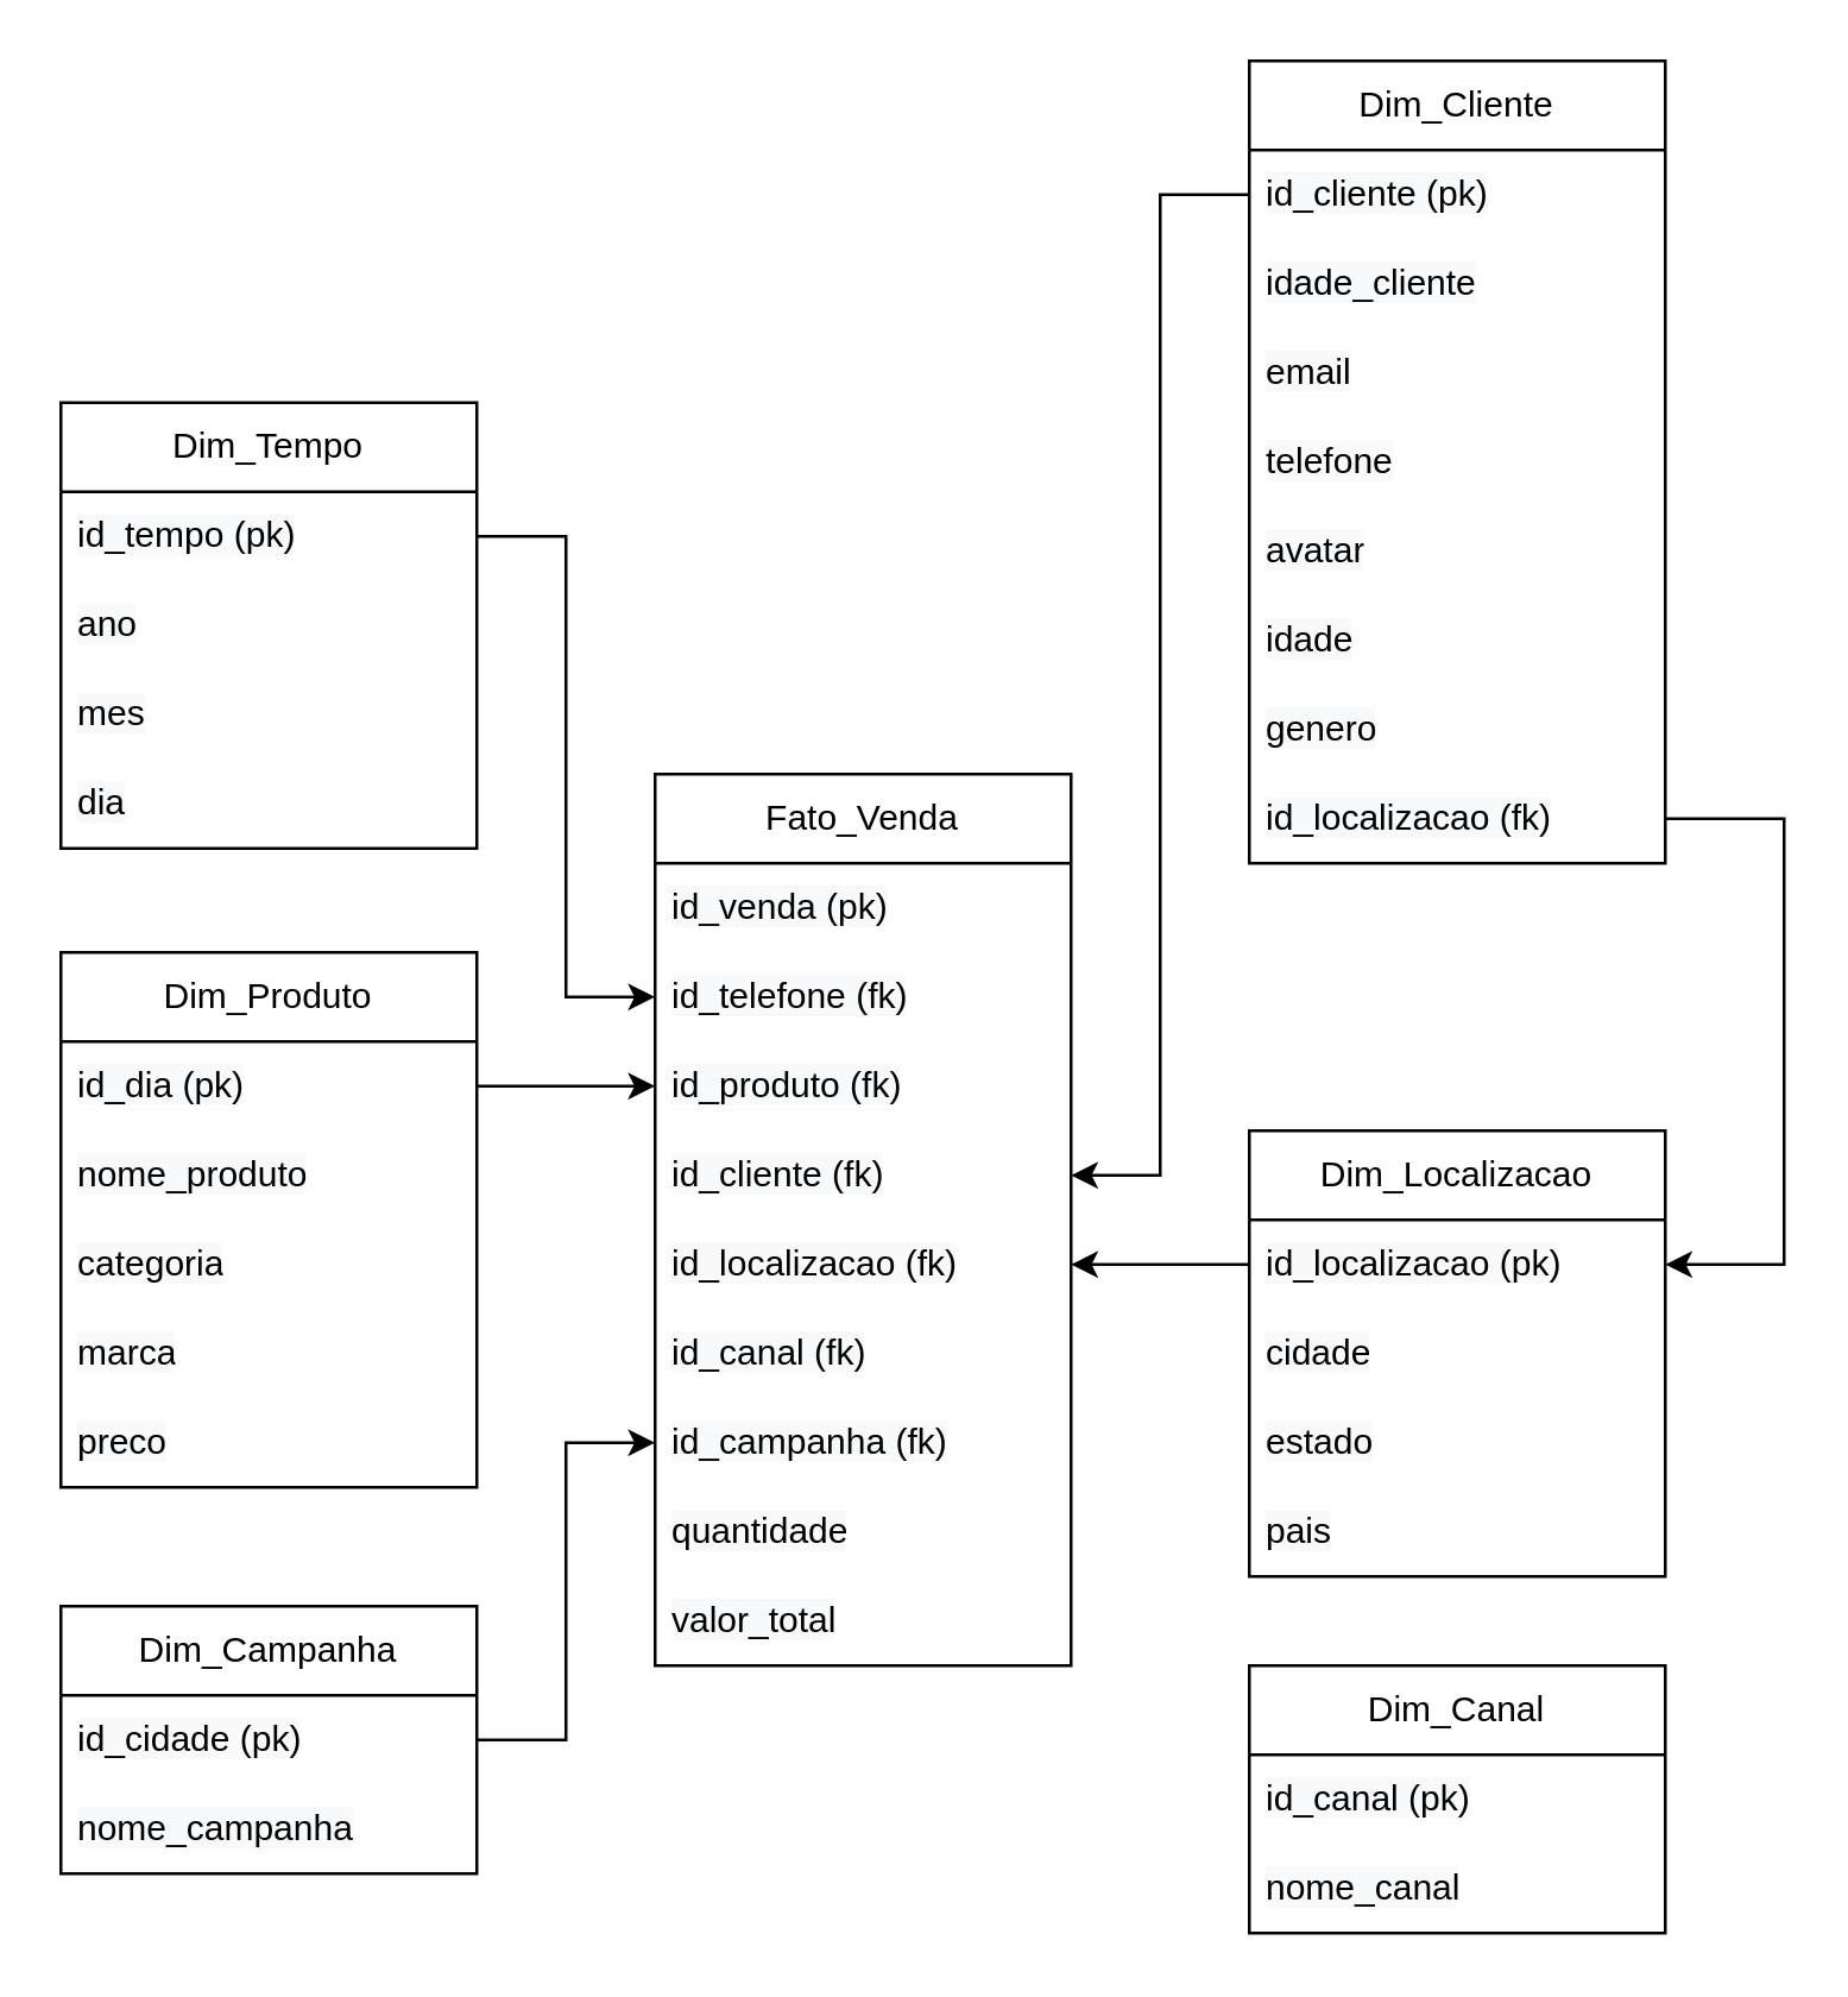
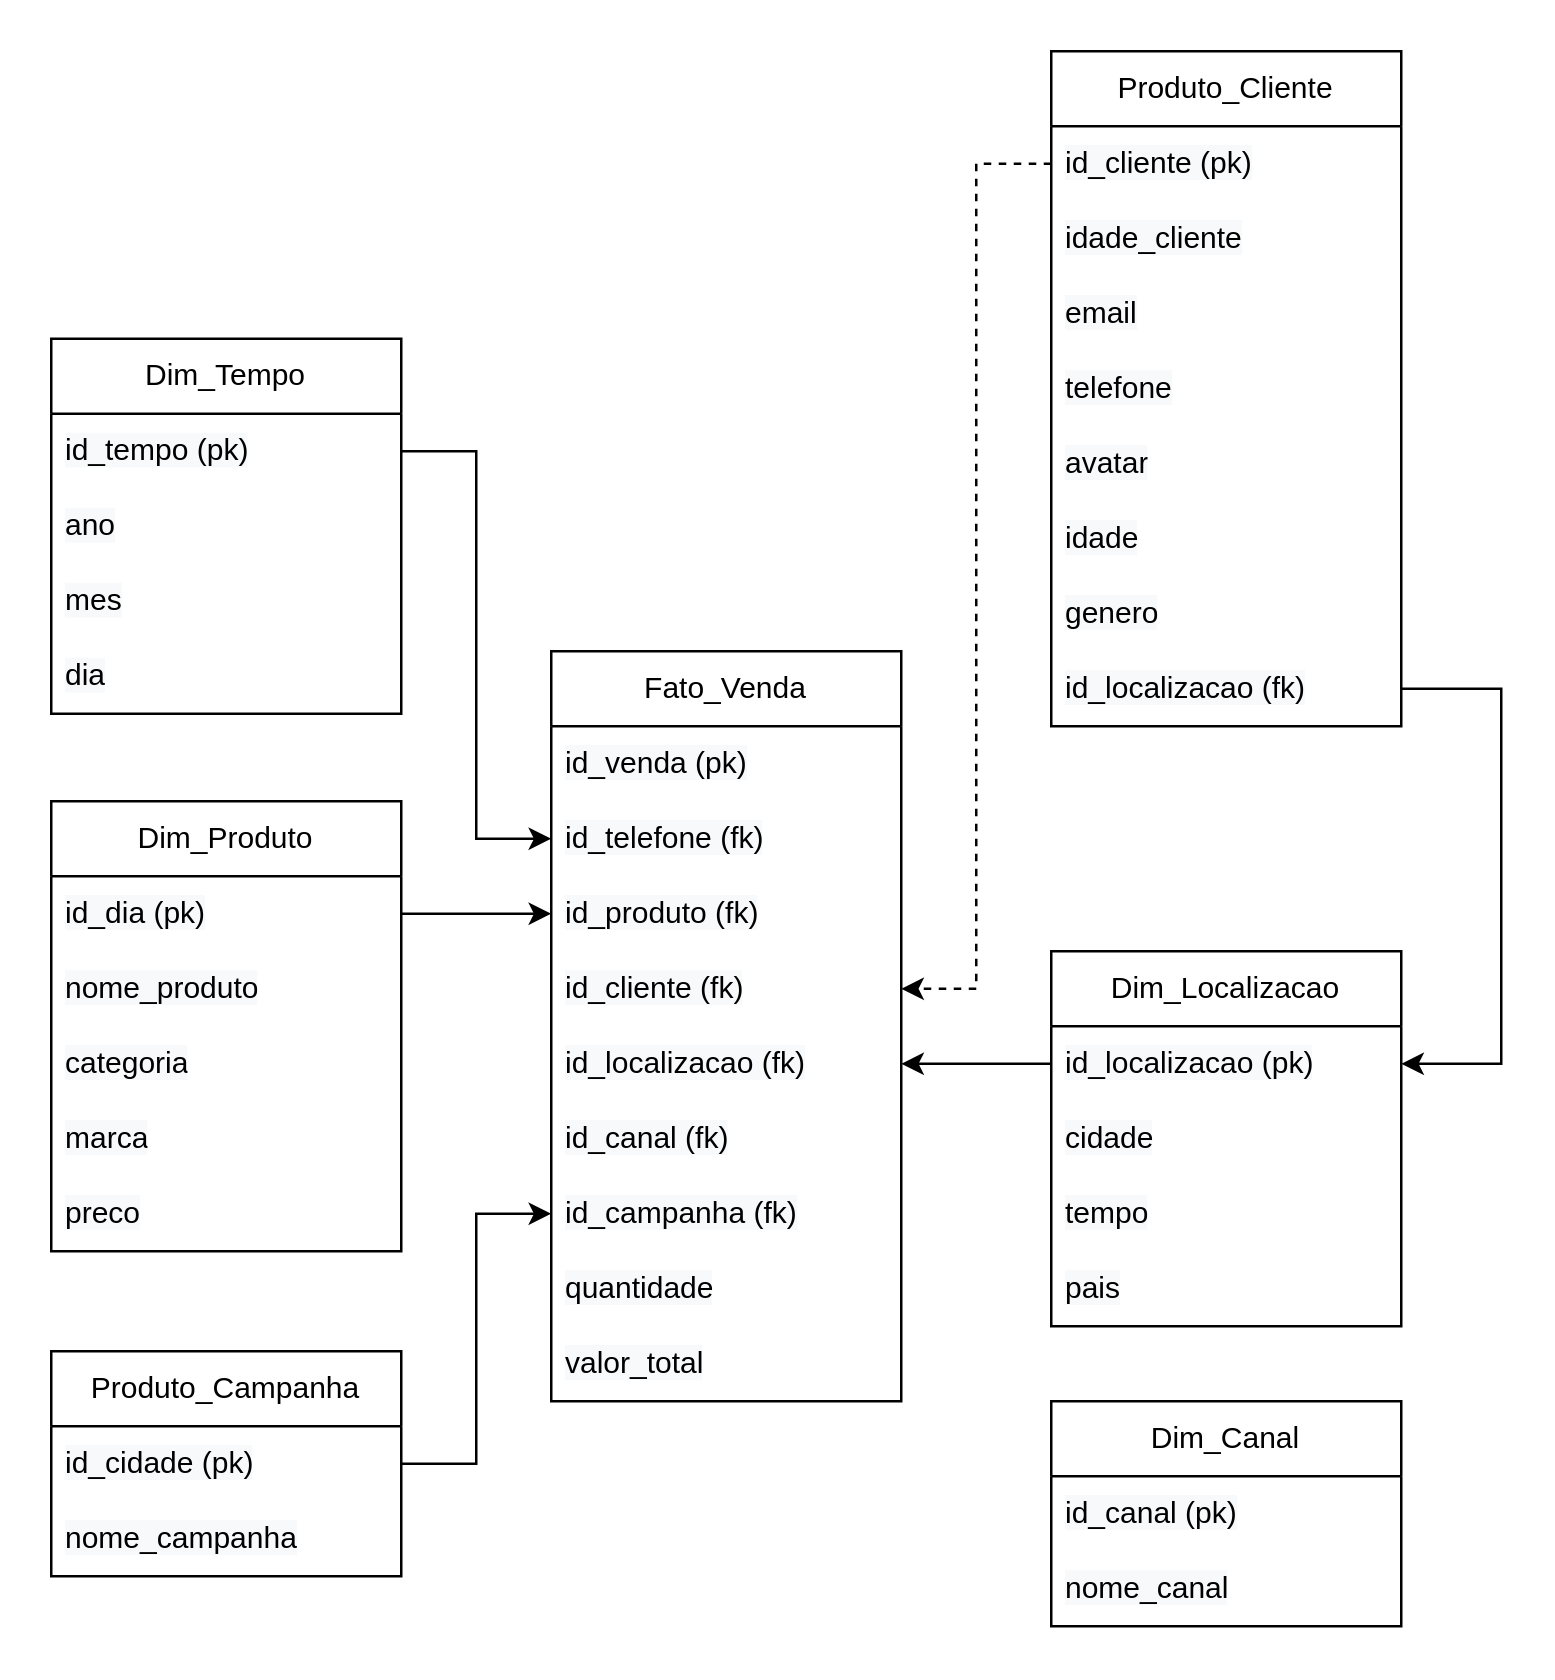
- <mxCell id="19" value="Dim_Cliente" style="swimlane;fontStyle=0;childLayout=stackLayout;horizontal=1;startSize=30;horizontalStack=0;resizeParent=1;resizeParentMax=0;resizeLast=0;collapsible=1;marginBottom=0;whiteSpace=wrap;html=1;" parent="1" vertex="1"><mxGeometry x="420" y="20" width="140" height="270" as="geometry" /></mxCell>
+ <mxCell id="19" value="Produto_Cliente" style="swimlane;fontStyle=0;childLayout=stackLayout;horizontal=1;startSize=30;horizontalStack=0;resizeParent=1;resizeParentMax=0;resizeLast=0;collapsible=1;marginBottom=0;whiteSpace=wrap;html=1;" parent="1" vertex="1"><mxGeometry x="420" y="20" width="140" height="270" as="geometry" /></mxCell>
- <mxCell id="45" style="edgeStyle=elbowEdgeStyle;rounded=0;orthogonalLoop=1;jettySize=auto;html=1;entryX=1;entryY=0.5;entryDx=0;entryDy=0;" parent="1" source="20" target="6" edge="1"><mxGeometry relative="1" as="geometry" /></mxCell>
+ <mxCell id="45" style="edgeStyle=elbowEdgeStyle;rounded=0;orthogonalLoop=1;jettySize=auto;html=1;entryX=1;entryY=0.5;entryDx=0;entryDy=0;dashed=1;" parent="1" source="20" target="6" edge="1"><mxGeometry relative="1" as="geometry" /></mxCell>
- <mxCell id="31" value="&lt;span style=&quot;font-family: Helvetica, &amp;quot;VP Default&amp;quot;; text-wrap: nowrap; background-color: rgb(248, 249, 250);&quot;&gt;estado&lt;/span&gt;" style="text;strokeColor=none;fillColor=none;align=left;verticalAlign=middle;spacingLeft=4;spacingRight=4;overflow=hidden;points=[[0,0.5],[1,0.5]];portConstraint=eastwest;rotatable=0;whiteSpace=wrap;html=1;" parent="28" vertex="1"><mxGeometry y="90" width="140" height="30" as="geometry" /></mxCell>
+ <mxCell id="31" value="&lt;span style=&quot;font-family: Helvetica, &amp;quot;VP Default&amp;quot;; text-wrap: nowrap; background-color: rgb(248, 249, 250);&quot;&gt;tempo&lt;/span&gt;" style="text;strokeColor=none;fillColor=none;align=left;verticalAlign=middle;spacingLeft=4;spacingRight=4;overflow=hidden;points=[[0,0.5],[1,0.5]];portConstraint=eastwest;rotatable=0;whiteSpace=wrap;html=1;" parent="28" vertex="1"><mxGeometry y="90" width="140" height="30" as="geometry" /></mxCell>
- <mxCell id="13" value="Dim_Campanha" style="swimlane;fontStyle=0;childLayout=stackLayout;horizontal=1;startSize=30;horizontalStack=0;resizeParent=1;resizeParentMax=0;resizeLast=0;collapsible=1;marginBottom=0;whiteSpace=wrap;html=1;" parent="1" vertex="1"><mxGeometry x="20" y="540" width="140" height="90" as="geometry" /></mxCell>
+ <mxCell id="13" value="Produto_Campanha" style="swimlane;fontStyle=0;childLayout=stackLayout;horizontal=1;startSize=30;horizontalStack=0;resizeParent=1;resizeParentMax=0;resizeLast=0;collapsible=1;marginBottom=0;whiteSpace=wrap;html=1;" parent="1" vertex="1"><mxGeometry x="20" y="540" width="140" height="90" as="geometry" /></mxCell>
